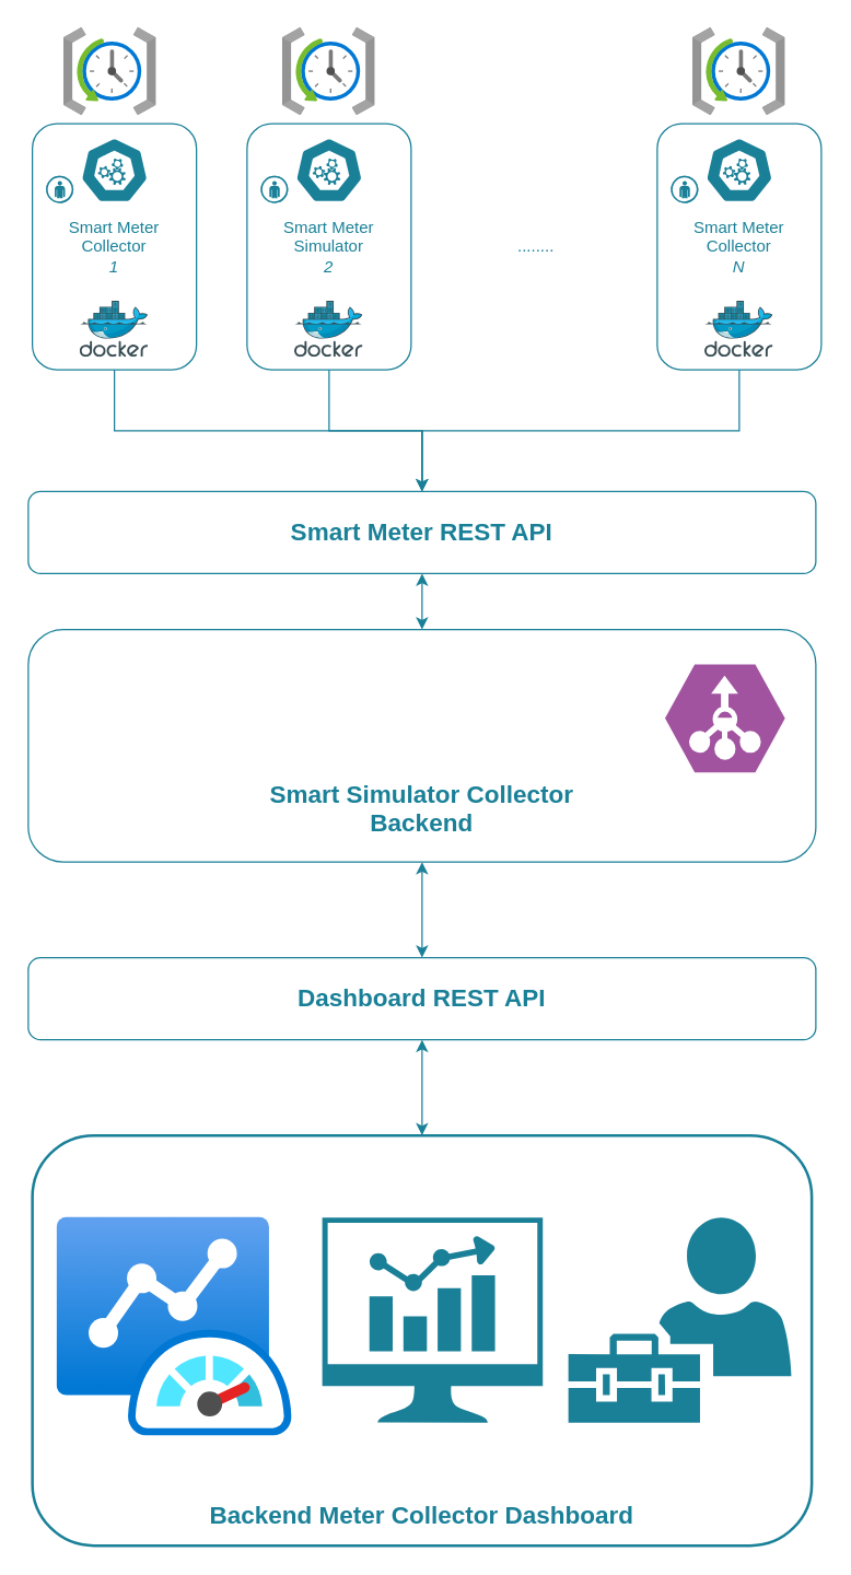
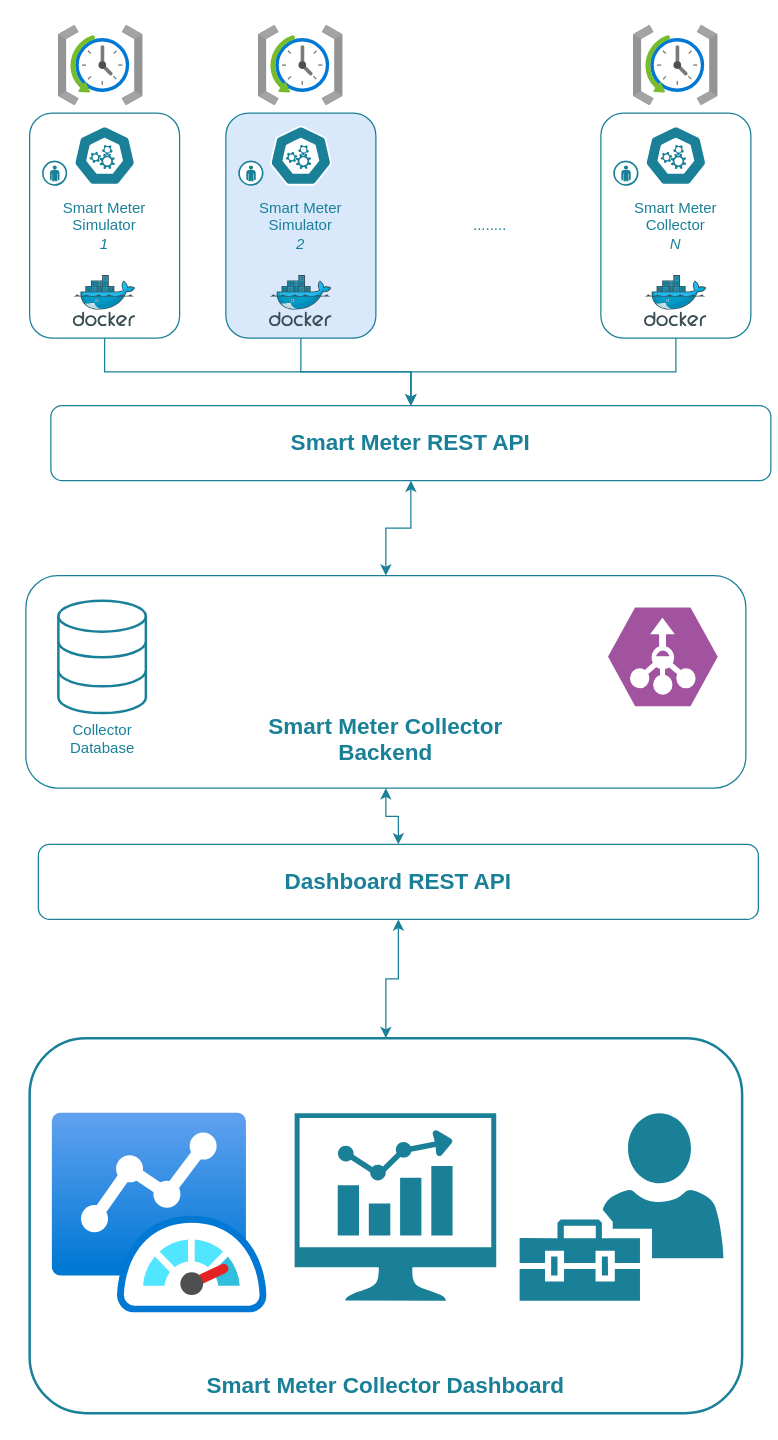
- <mxCell id="5" value="&lt;font face=&quot;Arial&quot; color=&quot;#1a8098&quot;&gt;Smart Meter&lt;br&gt;Collector&lt;br&gt;&lt;i&gt;1&lt;/i&gt;&lt;/font&gt;" style="rounded=1;whiteSpace=wrap;html=1;strokeColor=#1A8098;" parent="4" vertex="1"><mxGeometry width="120" height="180" as="geometry" /></mxCell>
+ <mxCell id="5" value="&lt;font face=&quot;Arial&quot; color=&quot;#1a8098&quot;&gt;Smart Meter&lt;br&gt;Simulator&lt;br&gt;&lt;i&gt;1&lt;/i&gt;&lt;/font&gt;" style="rounded=1;whiteSpace=wrap;html=1;strokeColor=#1A8098;" parent="4" vertex="1"><mxGeometry width="120" height="180" as="geometry" /></mxCell>
- <mxCell id="10" value="&lt;font color=&quot;#1a8098&quot;&gt;&lt;font face=&quot;Arial&quot;&gt;Smart Meter&lt;br&gt;Simulator&lt;br&gt;&lt;i&gt;2&lt;/i&gt;&lt;/font&gt;&lt;br&gt;&lt;/font&gt;" style="rounded=1;whiteSpace=wrap;html=1;strokeColor=#1A8098;" parent="9" vertex="1"><mxGeometry width="120" height="180" as="geometry" /></mxCell>
+ <mxCell id="10" value="&lt;font color=&quot;#1a8098&quot;&gt;&lt;font face=&quot;Arial&quot;&gt;Smart Meter&lt;br&gt;Simulator&lt;br&gt;&lt;i&gt;2&lt;/i&gt;&lt;/font&gt;&lt;br&gt;&lt;/font&gt;" style="rounded=1;whiteSpace=wrap;html=1;strokeColor=#1A8098;fillColor=#dae8fc;" parent="9" vertex="1"><mxGeometry width="120" height="180" as="geometry" /></mxCell>
- <mxCell id="3" value="&lt;font size=&quot;1&quot; color=&quot;#1a8098&quot; face=&quot;Arial&quot;&gt;&lt;b style=&quot;font-size: 18px;&quot;&gt;Smart Meter REST API&lt;/b&gt;&lt;/font&gt;" style="rounded=1;whiteSpace=wrap;html=1;strokeColor=#1A8098;" parent="1" vertex="1"><mxGeometry x="20" y="359" width="576" height="60" as="geometry" /></mxCell>
+ <mxCell id="3" value="&lt;font size=&quot;1&quot; color=&quot;#1a8098&quot; face=&quot;Arial&quot;&gt;&lt;b style=&quot;font-size: 18px;&quot;&gt;Smart Meter REST API&lt;/b&gt;&lt;/font&gt;" style="rounded=1;whiteSpace=wrap;html=1;strokeColor=#1A8098;" parent="1" vertex="1"><mxGeometry x="40" y="324" width="576" height="60" as="geometry" /></mxCell>
+ <mxCell id="36" value="&lt;font face=&quot;Arial&quot; color=&quot;#1a8098&quot;&gt;Collector&lt;br&gt;Database&lt;/font&gt;" style="html=1;verticalLabelPosition=bottom;align=center;labelBackgroundColor=#ffffff;verticalAlign=top;strokeWidth=2;strokeColor=#1A8098;shadow=0;dashed=0;shape=mxgraph.ios7.icons.data;" parent="33" vertex="1"><mxGeometry x="26" y="20" width="70" height="90" as="geometry" /></mxCell>
- <mxCell id="34" value="&lt;font size=&quot;1&quot; color=&quot;#1a8098&quot; face=&quot;Arial&quot; style=&quot;&quot;&gt;&lt;b style=&quot;font-size: 18px;&quot;&gt;Smart Simulator Collector&lt;br&gt;Backend&lt;br&gt;&lt;/b&gt;&lt;/font&gt;" style="rounded=1;whiteSpace=wrap;html=1;verticalAlign=bottom;spacingBottom=14;strokeColor=#1A8098;" parent="33" vertex="1"><mxGeometry width="576" height="170" as="geometry" /></mxCell>
+ <mxCell id="34" value="&lt;font size=&quot;1&quot; color=&quot;#1a8098&quot; face=&quot;Arial&quot; style=&quot;&quot;&gt;&lt;b style=&quot;font-size: 18px;&quot;&gt;Smart Meter Collector&lt;br&gt;Backend&lt;br&gt;&lt;/b&gt;&lt;/font&gt;" style="rounded=1;whiteSpace=wrap;html=1;verticalAlign=bottom;spacingBottom=14;strokeColor=#1A8098;" parent="33" vertex="1"><mxGeometry width="576" height="170" as="geometry" /></mxCell>
- <mxCell id="24" value="&lt;font size=&quot;1&quot; color=&quot;#1a8098&quot; face=&quot;Arial&quot;&gt;&lt;b style=&quot;font-size: 18px;&quot;&gt;Dashboard REST API&lt;/b&gt;&lt;/font&gt;" style="rounded=1;whiteSpace=wrap;html=1;strokeColor=#1A8098;" parent="1" vertex="1"><mxGeometry x="20" y="700" width="576" height="60" as="geometry" /></mxCell>
+ <mxCell id="24" value="&lt;font size=&quot;1&quot; color=&quot;#1a8098&quot; face=&quot;Arial&quot;&gt;&lt;b style=&quot;font-size: 18px;&quot;&gt;Dashboard REST API&lt;/b&gt;&lt;/font&gt;" style="rounded=1;whiteSpace=wrap;html=1;strokeColor=#1A8098;" parent="1" vertex="1"><mxGeometry x="30" y="675" width="576" height="60" as="geometry" /></mxCell>
- <mxCell id="29" value="&lt;font color=&quot;#1a8098&quot; face=&quot;Arial&quot; style=&quot;font-size: 18px;&quot;&gt;&lt;b&gt;Backend Meter Collector Dashboard&lt;/b&gt;&lt;/font&gt;" style="rounded=1;whiteSpace=wrap;html=1;fillColor=none;strokeColor=#1A8098;strokeWidth=2;verticalAlign=bottom;spacingBottom=8;" parent="28" vertex="1"><mxGeometry width="570" height="300" as="geometry" /></mxCell>
+ <mxCell id="29" value="&lt;font color=&quot;#1a8098&quot; face=&quot;Arial&quot; style=&quot;font-size: 18px;&quot;&gt;&lt;b&gt;Smart Meter Collector Dashboard&lt;/b&gt;&lt;/font&gt;" style="rounded=1;whiteSpace=wrap;html=1;fillColor=none;strokeColor=#1A8098;strokeWidth=2;verticalAlign=bottom;spacingBottom=8;" parent="28" vertex="1"><mxGeometry width="570" height="300" as="geometry" /></mxCell>
